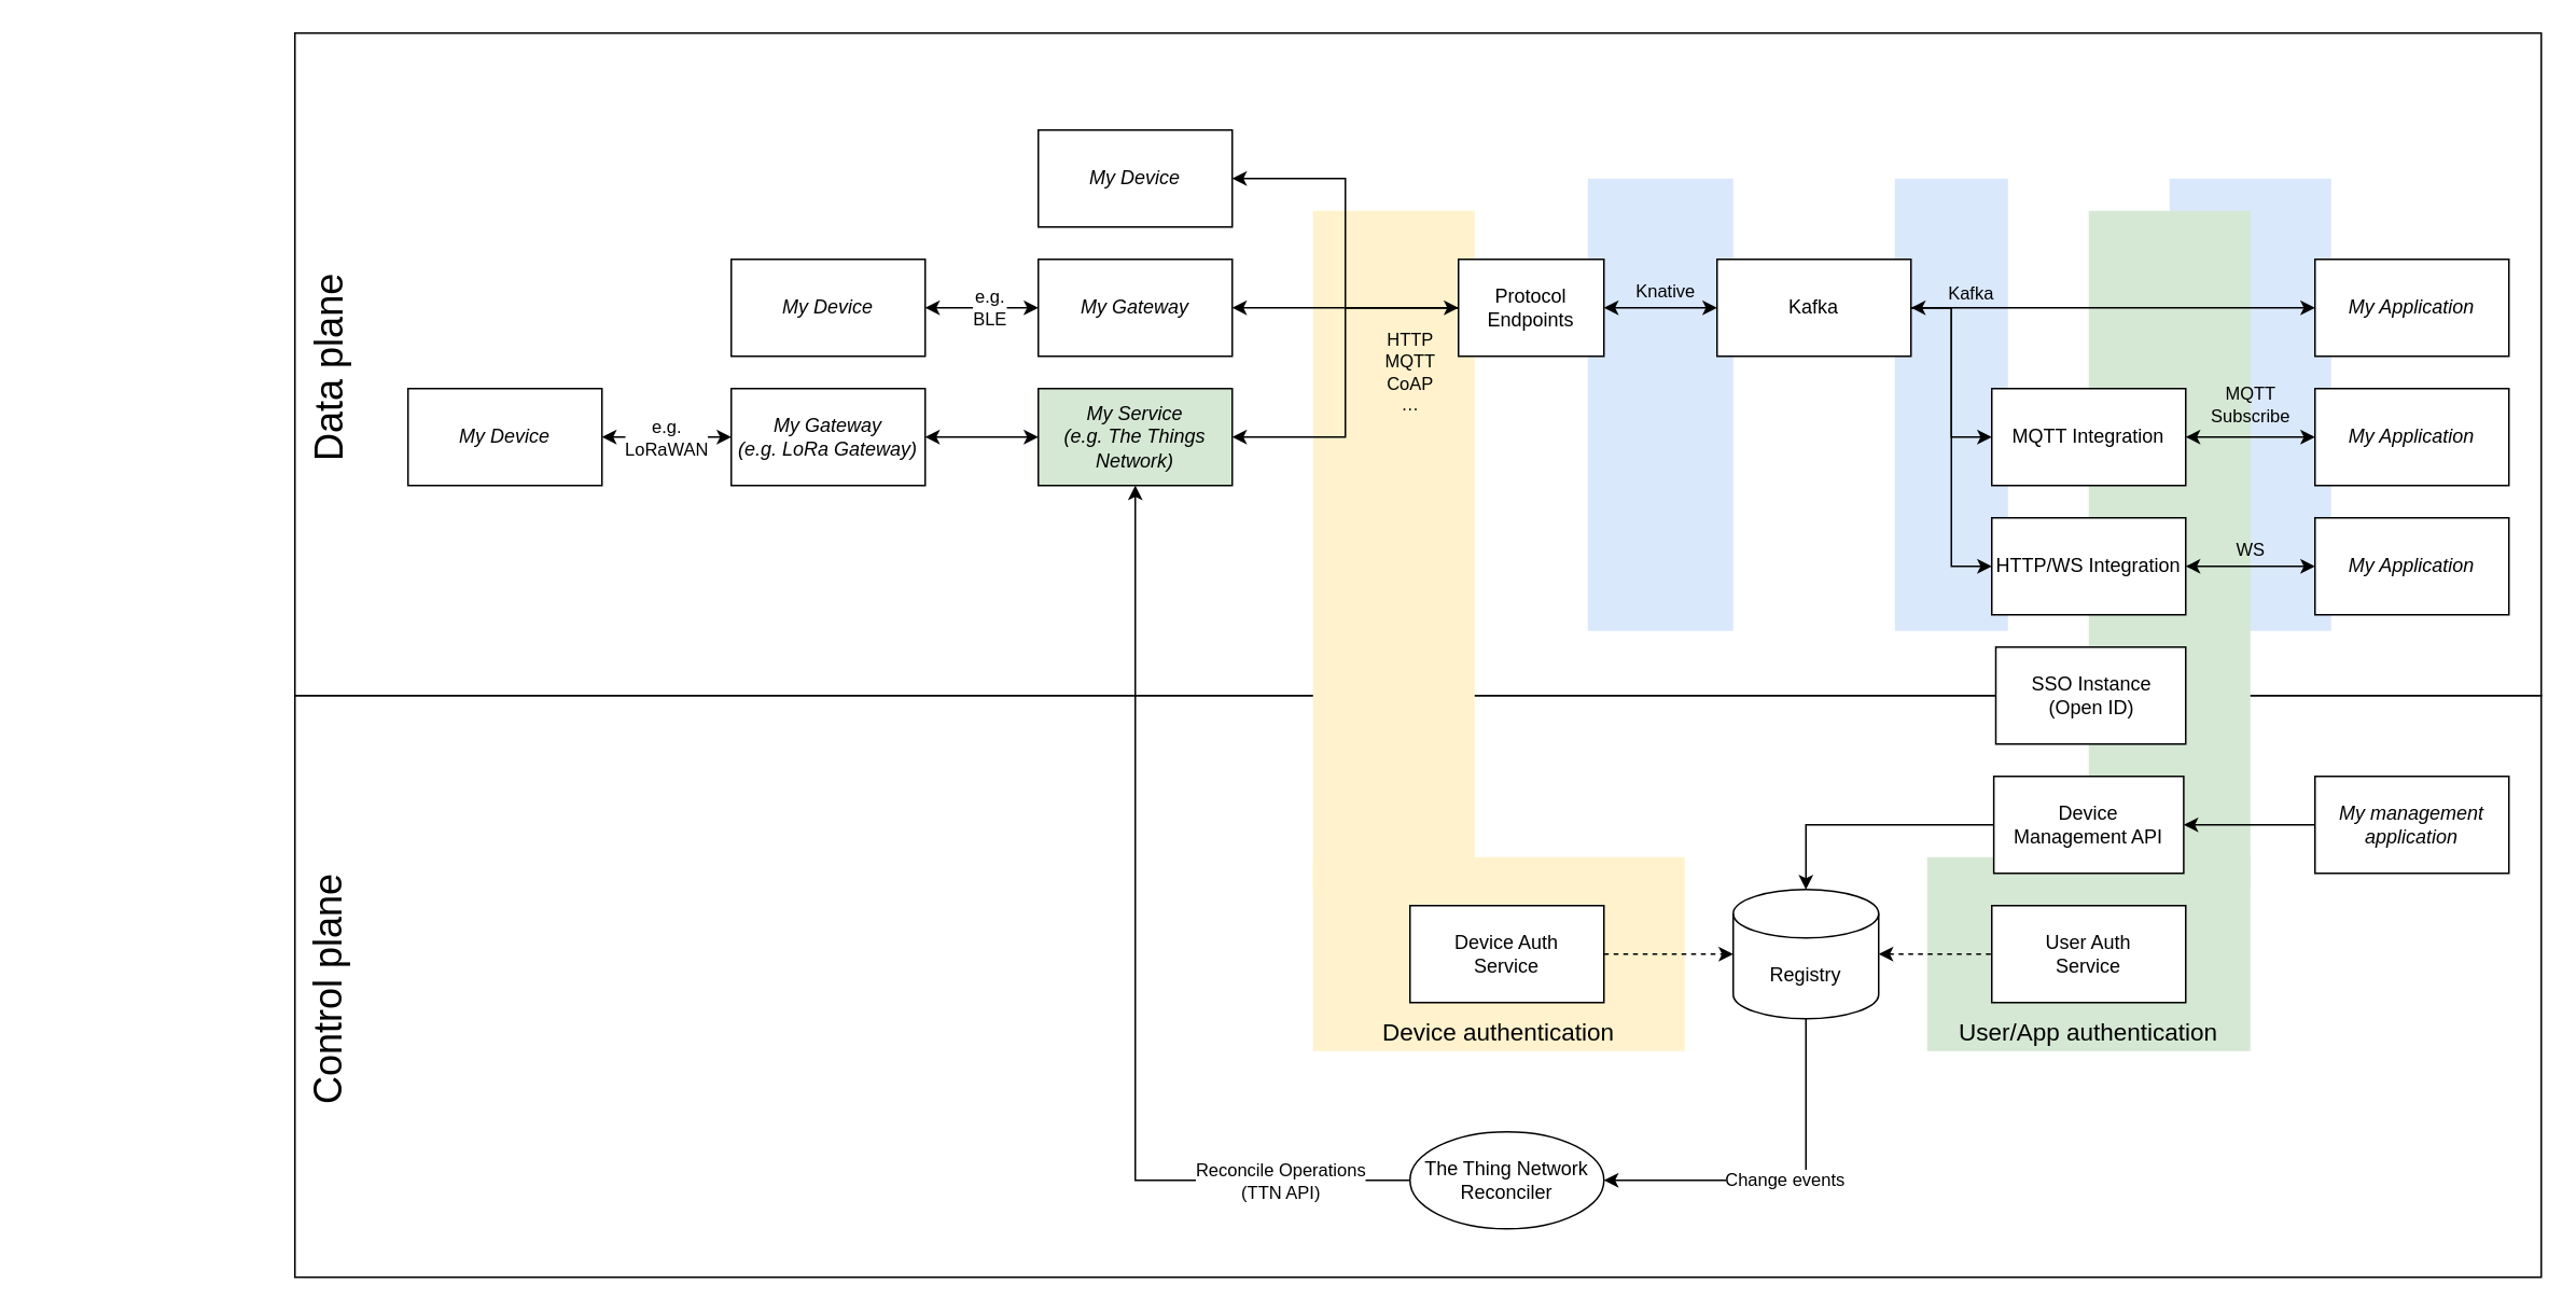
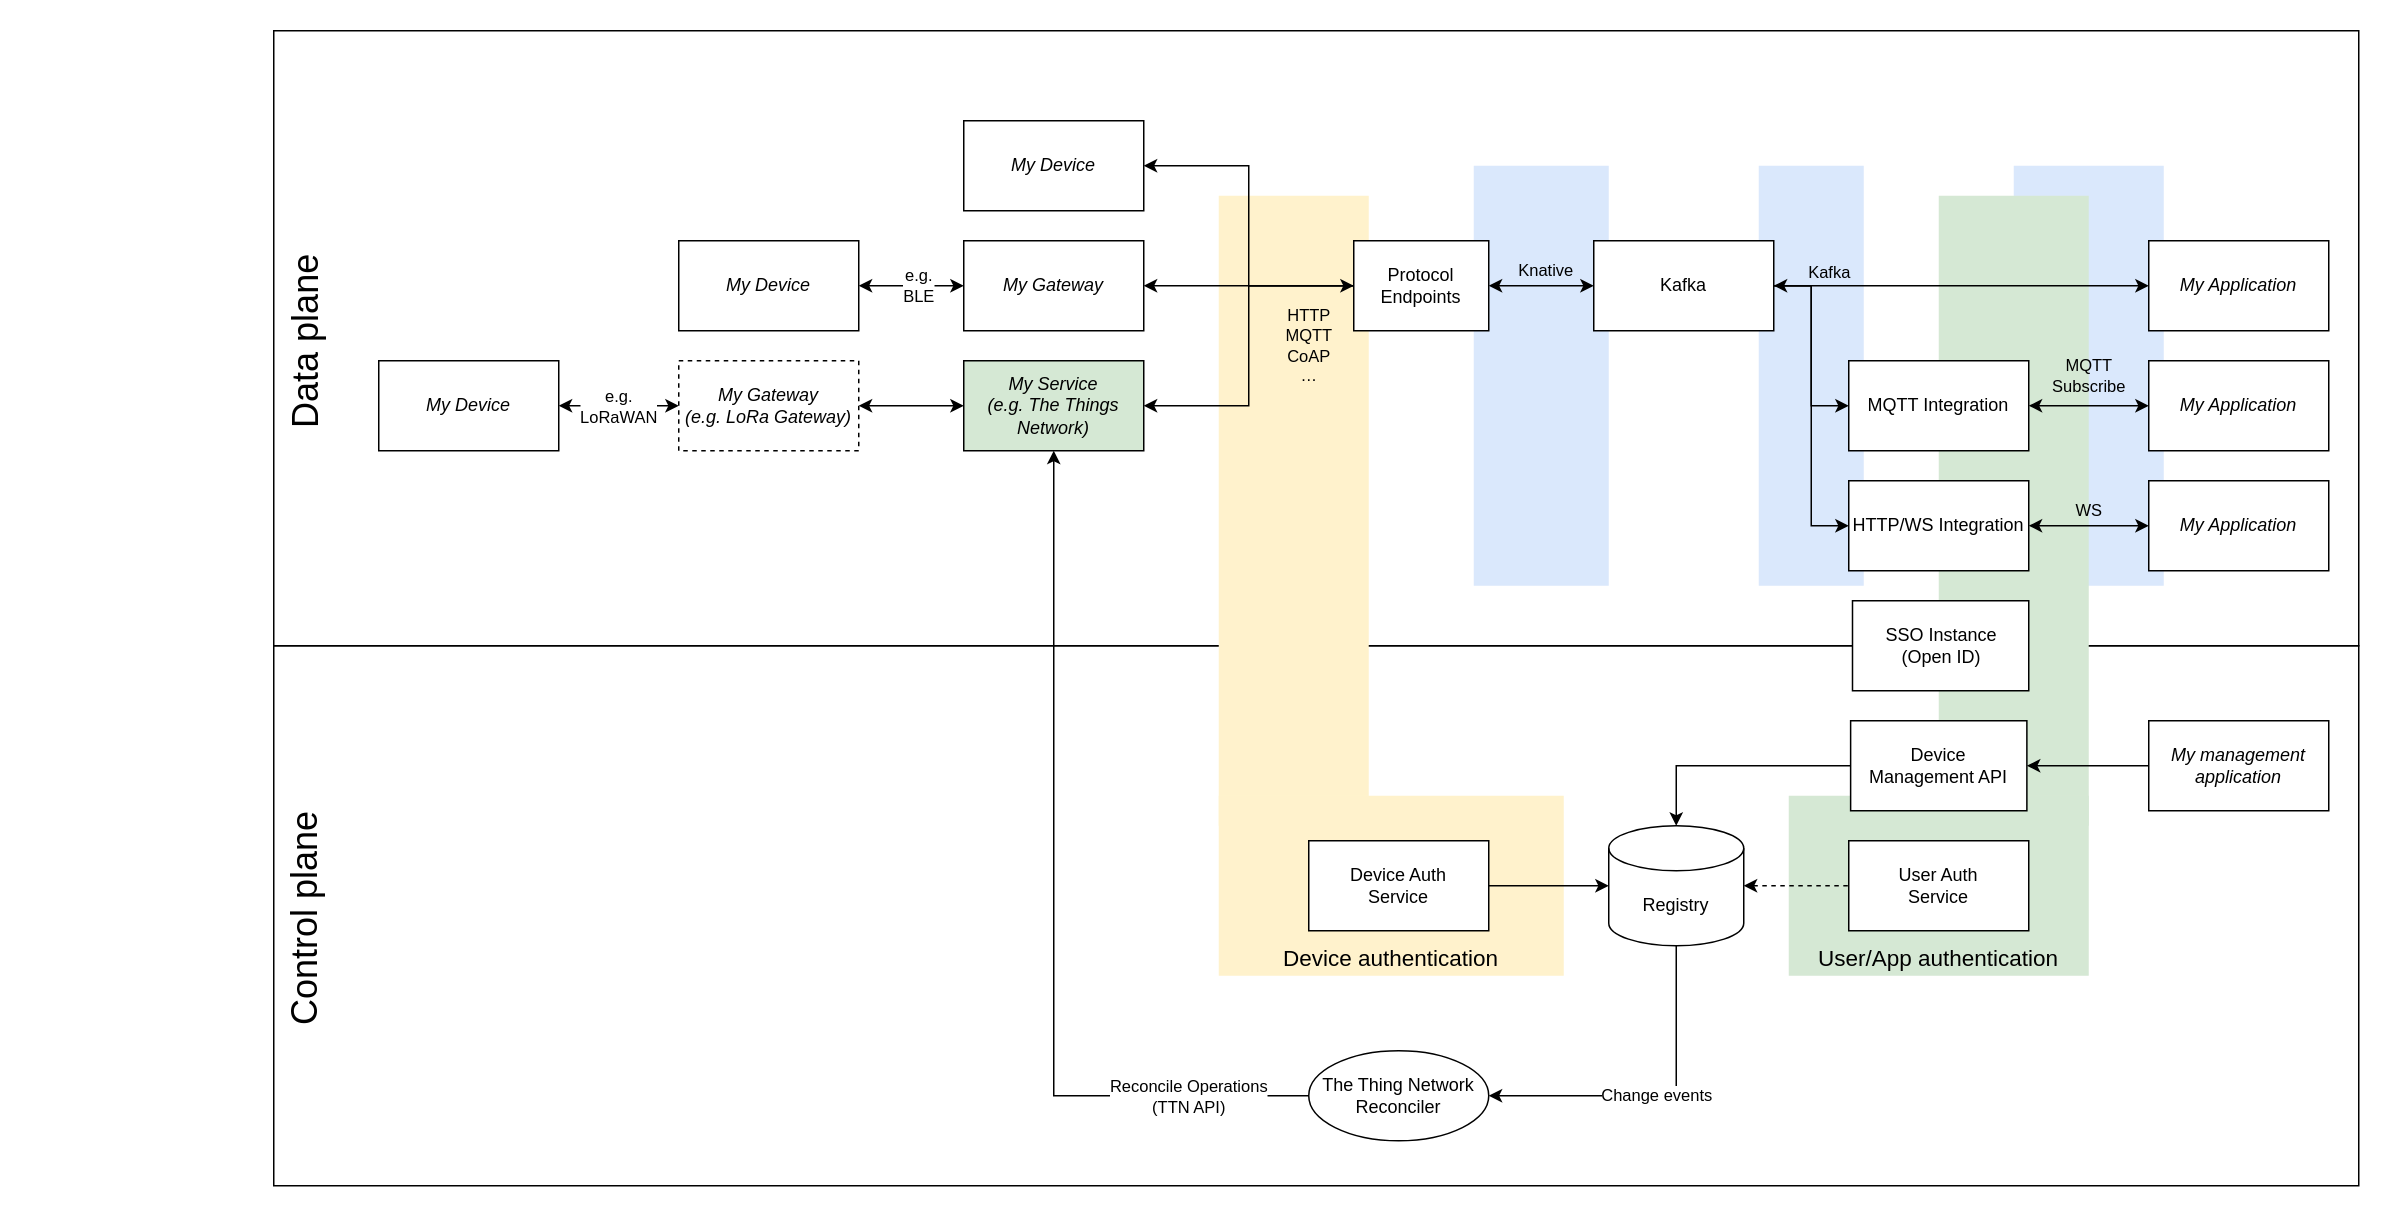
- <mxCell id="45" value="&lt;div&gt;My Gateway&lt;/div&gt;&lt;div&gt;(e.g. LoRa Gateway)&lt;br&gt;&lt;/div&gt;" style="rounded=0;whiteSpace=wrap;html=1;fontStyle=2" parent="1" vertex="1"><mxGeometry x="452" y="240" width="120" height="60" as="geometry" /></mxCell>
+ <mxCell id="45" value="&lt;div&gt;My Gateway&lt;/div&gt;&lt;div&gt;(e.g. LoRa Gateway)&lt;br&gt;&lt;/div&gt;" style="rounded=0;whiteSpace=wrap;html=1;fontStyle=2;dashed=1;" parent="1" vertex="1"><mxGeometry x="452" y="240" width="120" height="60" as="geometry" /></mxCell>
- <mxCell id="31" style="edgeStyle=orthogonalEdgeStyle;rounded=0;orthogonalLoop=1;jettySize=auto;html=1;exitX=1;exitY=0.5;exitDx=0;exitDy=0;entryX=0;entryY=0.5;entryDx=0;entryDy=0;entryPerimeter=0;dashed=1;" parent="1" source="32" target="38" edge="1"><mxGeometry relative="1" as="geometry" /></mxCell>
+ <mxCell id="31" style="edgeStyle=orthogonalEdgeStyle;rounded=0;orthogonalLoop=1;jettySize=auto;html=1;exitX=1;exitY=0.5;exitDx=0;exitDy=0;entryX=0;entryY=0.5;entryDx=0;entryDy=0;entryPerimeter=0;" parent="1" source="32" target="38" edge="1"><mxGeometry relative="1" as="geometry" /></mxCell>
